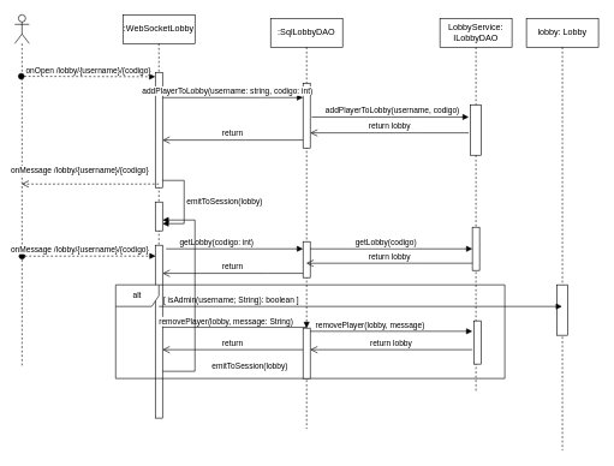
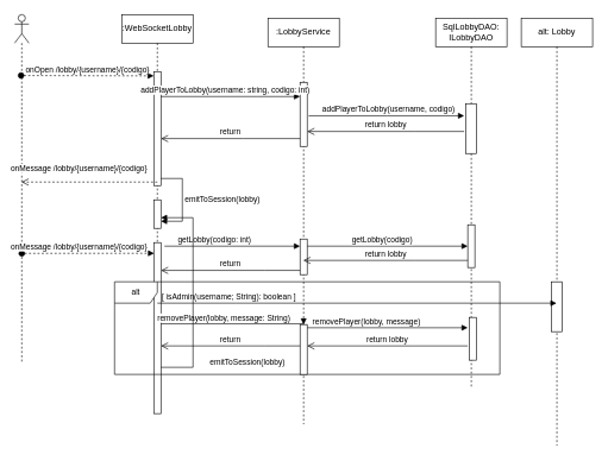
- <mxCell id="7" value=":SqlLobbyDAO" style="shape=umlLifeline;perimeter=lifelinePerimeter;whiteSpace=wrap;html=1;container=0;dropTarget=0;collapsible=0;recursiveResize=0;outlineConnect=0;portConstraint=eastwest;newEdgeStyle={&quot;edgeStyle&quot;:&quot;elbowEdgeStyle&quot;,&quot;elbow&quot;:&quot;vertical&quot;,&quot;curved&quot;:0,&quot;rounded&quot;:0};" parent="1" vertex="1"><mxGeometry x="375" y="25" width="100" height="570" as="geometry" /></mxCell>
+ <mxCell id="7" value=":LobbyService" style="shape=umlLifeline;perimeter=lifelinePerimeter;whiteSpace=wrap;html=1;container=0;dropTarget=0;collapsible=0;recursiveResize=0;outlineConnect=0;portConstraint=eastwest;newEdgeStyle={&quot;edgeStyle&quot;:&quot;elbowEdgeStyle&quot;,&quot;elbow&quot;:&quot;vertical&quot;,&quot;curved&quot;:0,&quot;rounded&quot;:0};" parent="1" vertex="1"><mxGeometry x="375" y="25" width="100" height="570" as="geometry" /></mxCell>
- <mxCell id="10" value="LobbyService: ILobbyDAO" style="shape=umlLifeline;perimeter=lifelinePerimeter;whiteSpace=wrap;html=1;container=0;dropTarget=0;collapsible=0;recursiveResize=0;outlineConnect=0;portConstraint=eastwest;newEdgeStyle={&quot;edgeStyle&quot;:&quot;elbowEdgeStyle&quot;,&quot;elbow&quot;:&quot;vertical&quot;,&quot;curved&quot;:0,&quot;rounded&quot;:0};" parent="1" vertex="1"><mxGeometry x="610" y="25" width="100" height="520" as="geometry" /></mxCell>
+ <mxCell id="10" value="SqlLobbyDAO: ILobbyDAO" style="shape=umlLifeline;perimeter=lifelinePerimeter;whiteSpace=wrap;html=1;container=0;dropTarget=0;collapsible=0;recursiveResize=0;outlineConnect=0;portConstraint=eastwest;newEdgeStyle={&quot;edgeStyle&quot;:&quot;elbowEdgeStyle&quot;,&quot;elbow&quot;:&quot;vertical&quot;,&quot;curved&quot;:0,&quot;rounded&quot;:0};" parent="1" vertex="1"><mxGeometry x="610" y="25" width="100" height="520" as="geometry" /></mxCell>
- <mxCell id="25" value="lobby: Lobby" style="shape=umlLifeline;perimeter=lifelinePerimeter;whiteSpace=wrap;html=1;container=0;dropTarget=0;collapsible=0;recursiveResize=0;outlineConnect=0;portConstraint=eastwest;newEdgeStyle={&quot;edgeStyle&quot;:&quot;elbowEdgeStyle&quot;,&quot;elbow&quot;:&quot;vertical&quot;,&quot;curved&quot;:0,&quot;rounded&quot;:0};" vertex="1" parent="1"><mxGeometry x="730" y="25" width="100" height="600" as="geometry" /></mxCell>
+ <mxCell id="25" value="alt: Lobby" style="shape=umlLifeline;perimeter=lifelinePerimeter;whiteSpace=wrap;html=1;container=0;dropTarget=0;collapsible=0;recursiveResize=0;outlineConnect=0;portConstraint=eastwest;newEdgeStyle={&quot;edgeStyle&quot;:&quot;elbowEdgeStyle&quot;,&quot;elbow&quot;:&quot;vertical&quot;,&quot;curved&quot;:0,&quot;rounded&quot;:0};" vertex="1" parent="1"><mxGeometry x="730" y="25" width="100" height="600" as="geometry" /></mxCell>
